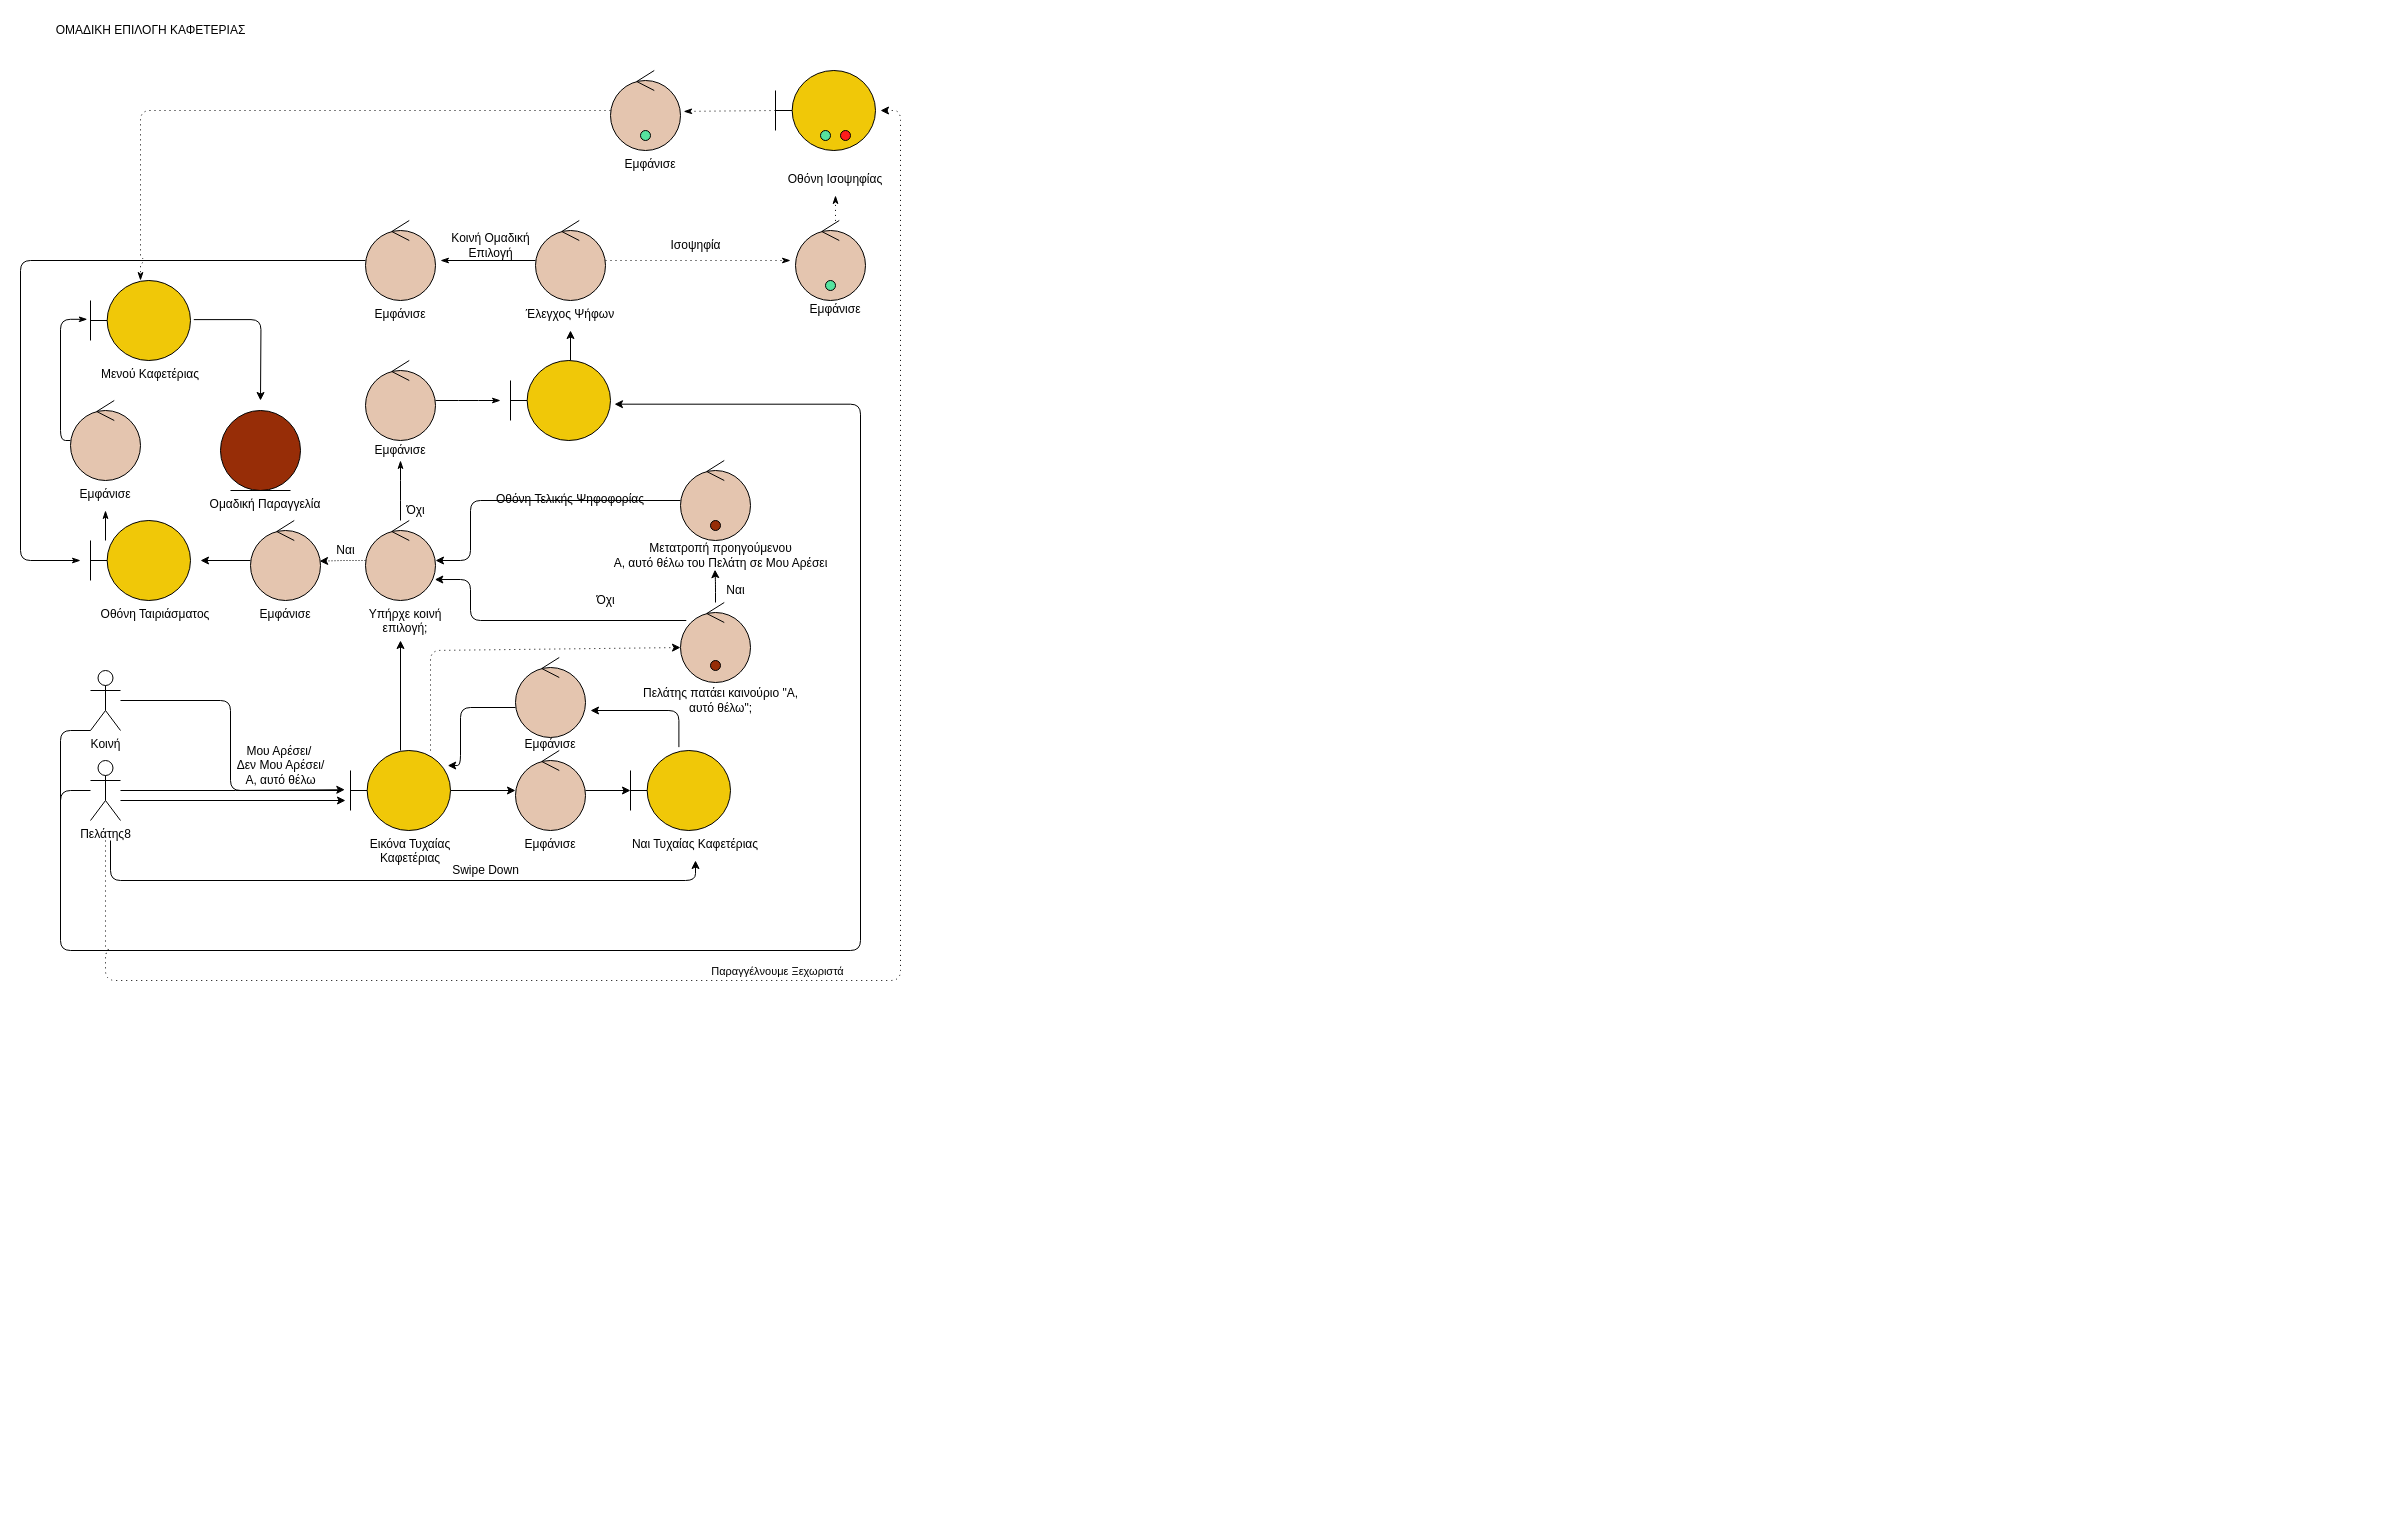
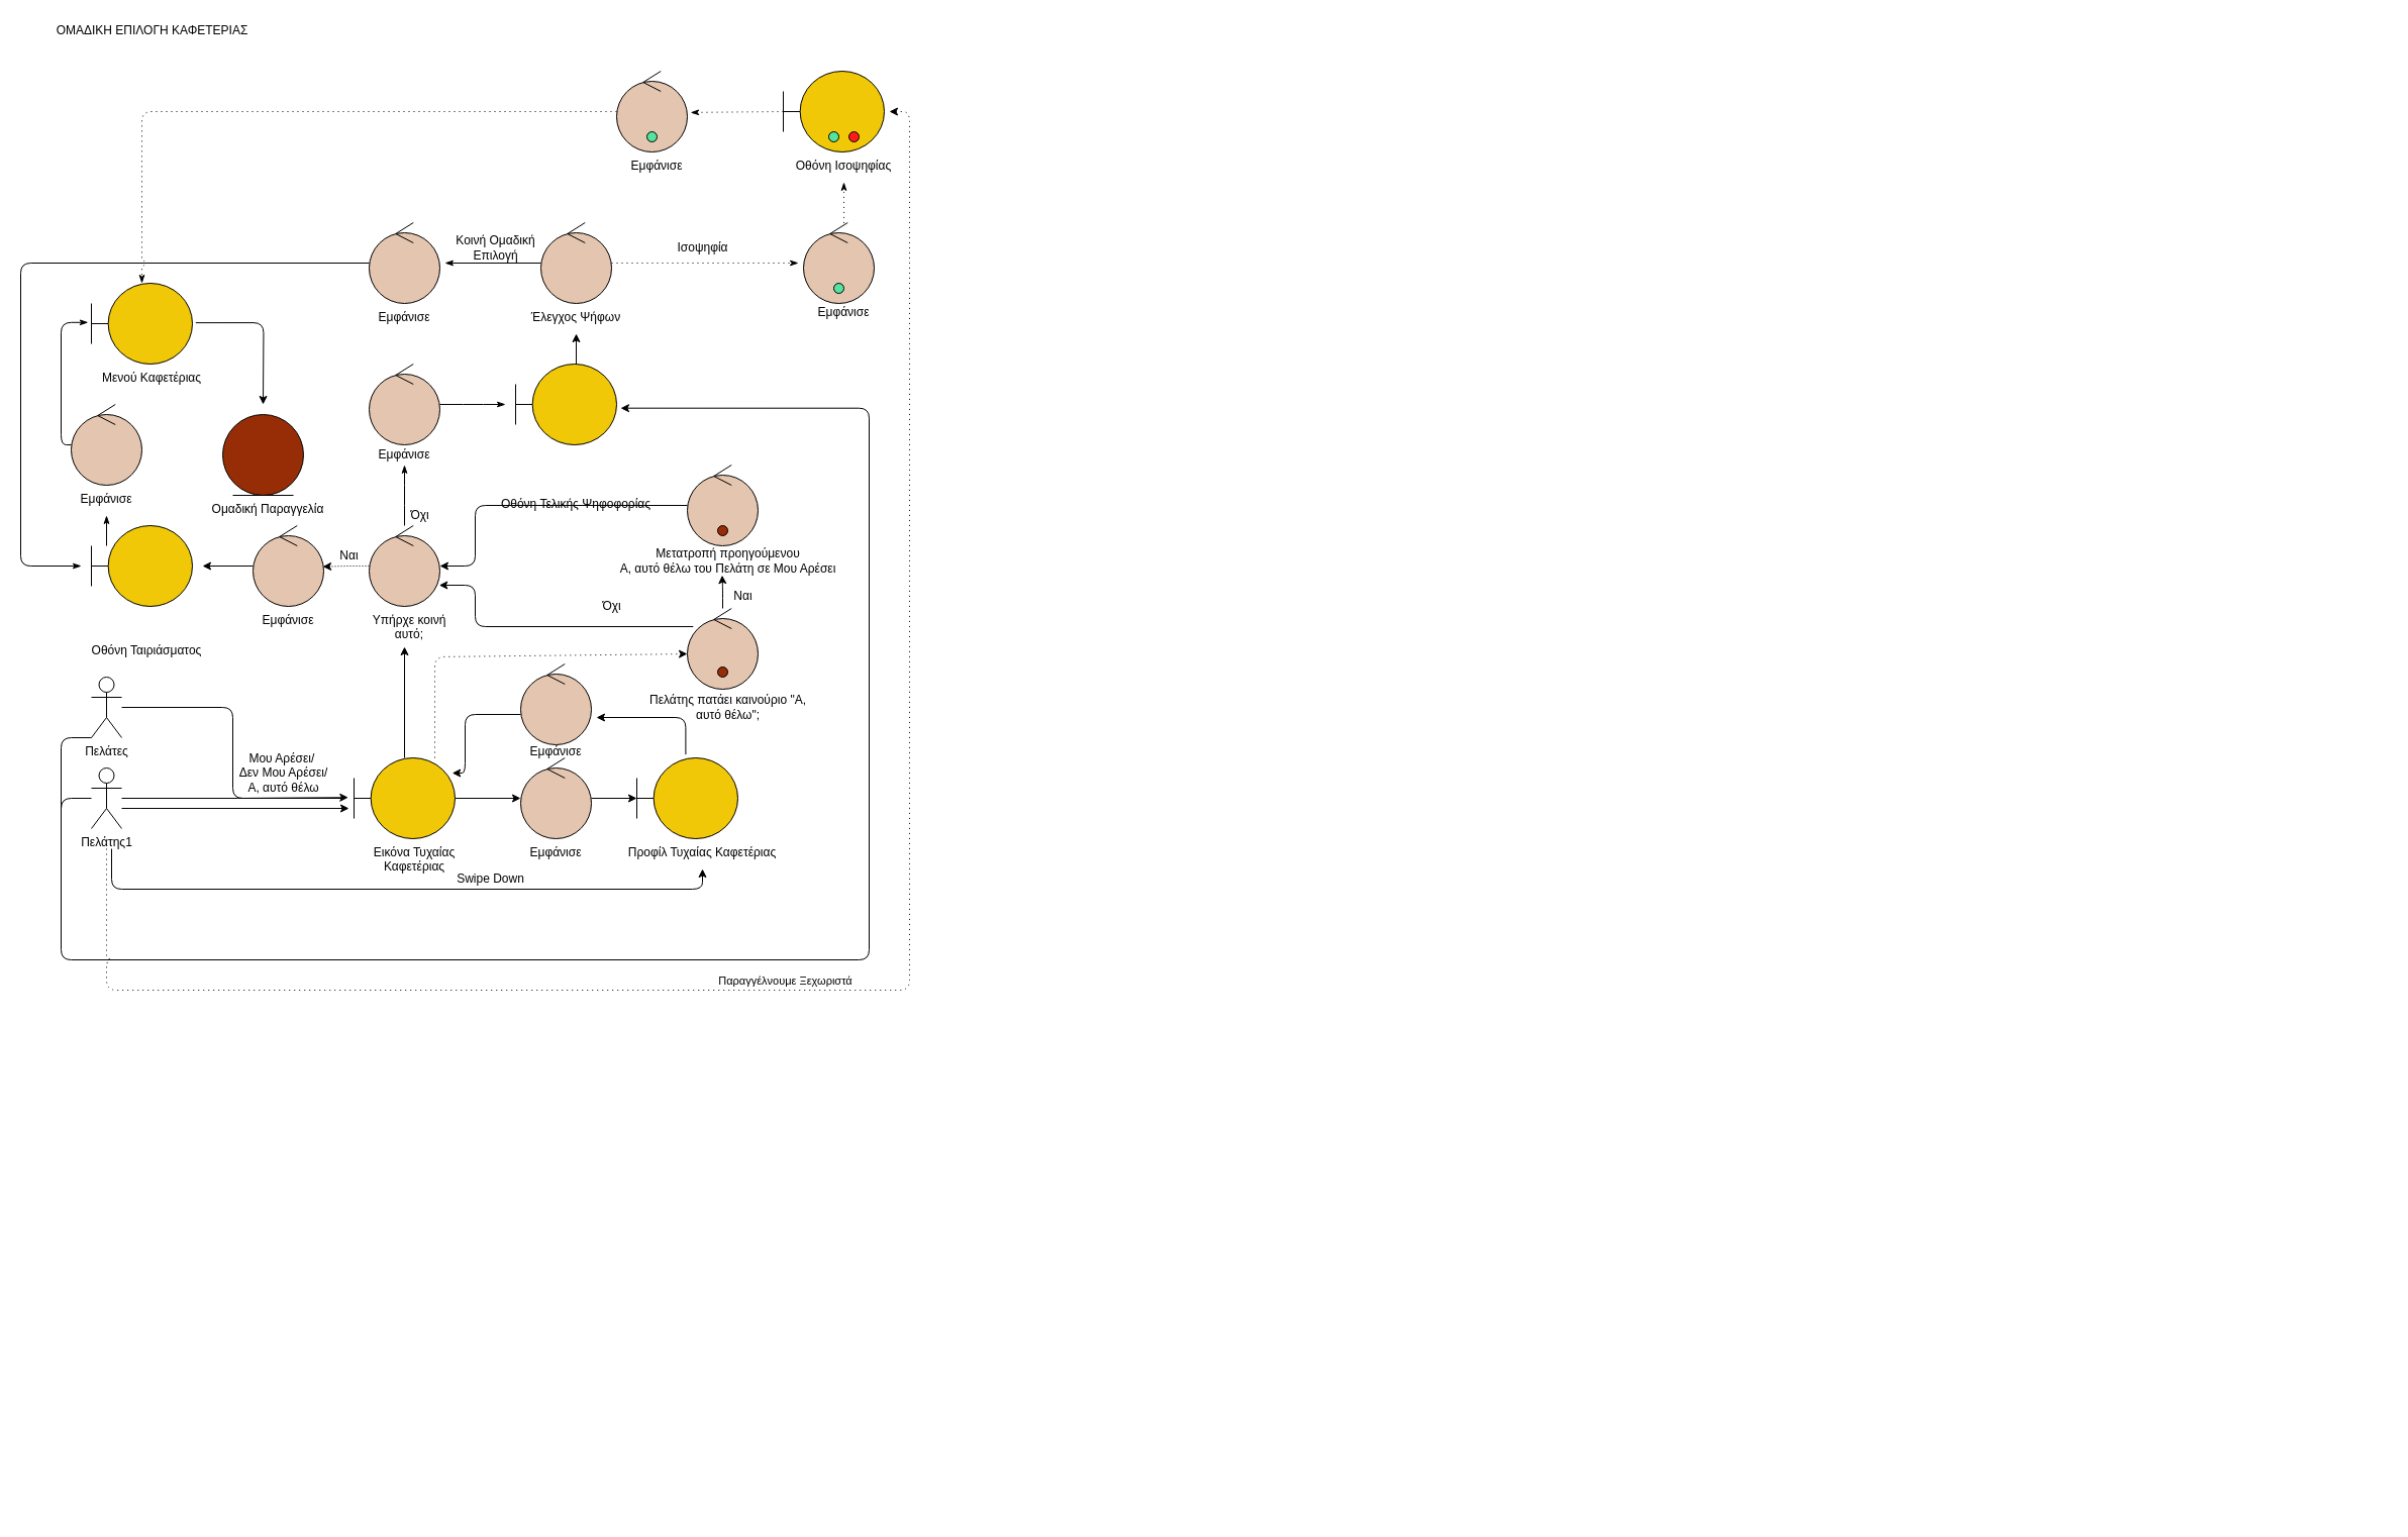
- <mxCell id="64" value="&lt;meta charset=&quot;utf-8&quot;&gt;&lt;span style=&quot;font-family: helvetica; font-size: 12px; font-style: normal; font-weight: 400; letter-spacing: normal; text-indent: 0px; text-transform: none; word-spacing: 0px; display: inline; float: none;&quot;&gt;Οθόνη Ισοψηφίας&lt;/span&gt;" style="text;whiteSpace=wrap;html=1;fillColor=none;align=center;fontColor=default;labelBackgroundColor=none;" parent="1" vertex="1"><mxGeometry x="770" y="165" width="130" height="30" as="geometry" /></mxCell>
+ <mxCell id="64" value="&lt;meta charset=&quot;utf-8&quot;&gt;&lt;span style=&quot;font-family: helvetica; font-size: 12px; font-style: normal; font-weight: 400; letter-spacing: normal; text-indent: 0px; text-transform: none; word-spacing: 0px; display: inline; float: none;&quot;&gt;Οθόνη Ισοψηφίας&lt;/span&gt;" style="text;whiteSpace=wrap;html=1;fillColor=none;align=center;fontColor=default;labelBackgroundColor=none;" parent="1" vertex="1"><mxGeometry x="770" y="150" width="130" height="30" as="geometry" /></mxCell>
- <mxCell id="37" value="&lt;meta charset=&quot;utf-8&quot;&gt;&lt;span style=&quot;font-family: helvetica; font-size: 12px; font-style: normal; font-weight: 400; letter-spacing: normal; text-indent: 0px; text-transform: none; word-spacing: 0px; display: inline; float: none;&quot;&gt;Οθόνη Ταιριάσματος&lt;/span&gt;" style="text;whiteSpace=wrap;html=1;fillColor=none;align=center;fontColor=default;labelBackgroundColor=none;" parent="1" vertex="1"><mxGeometry x="80" y="600" width="150" height="30" as="geometry" /></mxCell>
+ <mxCell id="37" value="&lt;meta charset=&quot;utf-8&quot;&gt;&lt;span style=&quot;font-family: helvetica; font-size: 12px; font-style: normal; font-weight: 400; letter-spacing: normal; text-indent: 0px; text-transform: none; word-spacing: 0px; display: inline; float: none;&quot;&gt;Οθόνη Ταιριάσματος&lt;/span&gt;" style="text;whiteSpace=wrap;html=1;fillColor=none;align=center;fontColor=default;labelBackgroundColor=none;" parent="1" vertex="1"><mxGeometry x="70" y="630" width="150" height="30" as="geometry" /></mxCell>
- <mxCell id="33" value="&lt;span style=&quot;font-family: helvetica; font-size: 12px; font-style: normal; font-weight: 400; letter-spacing: normal; text-indent: 0px; text-transform: none; word-spacing: 0px; display: inline; float: none;&quot;&gt;Υπήρχε κοινή &lt;br&gt;επιλογή;&lt;/span&gt;" style="text;whiteSpace=wrap;html=1;fillColor=none;align=center;fontColor=default;labelBackgroundColor=none;" parent="1" vertex="1"><mxGeometry x="330" y="600" width="150" height="30" as="geometry" /></mxCell>
+ <mxCell id="33" value="&lt;span style=&quot;font-family: helvetica; font-size: 12px; font-style: normal; font-weight: 400; letter-spacing: normal; text-indent: 0px; text-transform: none; word-spacing: 0px; display: inline; float: none;&quot;&gt;Υπήρχε κοινή &lt;br&gt;αυτό;&lt;/span&gt;" style="text;whiteSpace=wrap;html=1;fillColor=none;align=center;fontColor=default;labelBackgroundColor=none;" parent="1" vertex="1"><mxGeometry x="330" y="600" width="150" height="30" as="geometry" /></mxCell>
- <mxCell id="20" value="Κοινή" style="shape=umlActor;verticalLabelPosition=bottom;verticalAlign=top;html=1;outlineConnect=0;" parent="1" vertex="1"><mxGeometry x="90" y="670" width="30" height="60" as="geometry" /></mxCell>
+ <mxCell id="20" value="Πελάτες" style="shape=umlActor;verticalLabelPosition=bottom;verticalAlign=top;html=1;outlineConnect=0;" parent="1" vertex="1"><mxGeometry x="90" y="670" width="30" height="60" as="geometry" /></mxCell>
- <mxCell id="6" value="Πελάτης8" style="shape=umlActor;verticalLabelPosition=bottom;verticalAlign=top;html=1;outlineConnect=0;" parent="1" vertex="1"><mxGeometry x="90" y="760" width="30" height="60" as="geometry" /></mxCell>
+ <mxCell id="6" value="Πελάτης1" style="shape=umlActor;verticalLabelPosition=bottom;verticalAlign=top;html=1;outlineConnect=0;" parent="1" vertex="1"><mxGeometry x="90" y="760" width="30" height="60" as="geometry" /></mxCell>
- <mxCell id="16" value="&lt;meta charset=&quot;utf-8&quot;&gt;&lt;span style=&quot;font-family: helvetica; font-size: 12px; font-style: normal; font-weight: 400; letter-spacing: normal; text-indent: 0px; text-transform: none; word-spacing: 0px; display: inline; float: none;&quot;&gt;Ναι Τυχαίας Καφετέριας&lt;/span&gt;" style="text;whiteSpace=wrap;html=1;fillColor=none;align=center;fontColor=default;labelBackgroundColor=none;" parent="1" vertex="1"><mxGeometry x="600" y="830" width="190" height="30" as="geometry" /></mxCell>
+ <mxCell id="16" value="&lt;meta charset=&quot;utf-8&quot;&gt;&lt;span style=&quot;font-family: helvetica; font-size: 12px; font-style: normal; font-weight: 400; letter-spacing: normal; text-indent: 0px; text-transform: none; word-spacing: 0px; display: inline; float: none;&quot;&gt;Προφίλ Τυχαίας Καφετέριας&lt;/span&gt;" style="text;whiteSpace=wrap;html=1;fillColor=none;align=center;fontColor=default;labelBackgroundColor=none;" parent="1" vertex="1"><mxGeometry x="600" y="830" width="190" height="30" as="geometry" /></mxCell>
